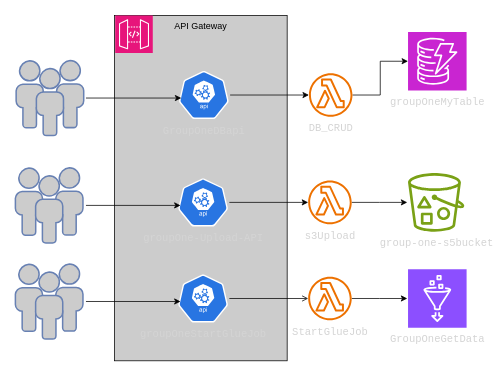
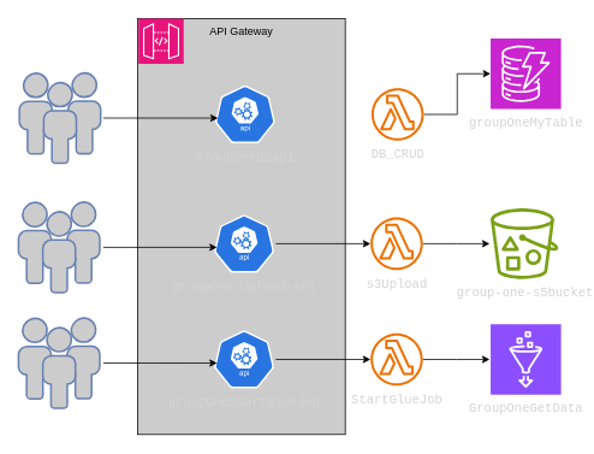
- <mxCell id="4" style="edgeStyle=orthogonalEdgeStyle;rounded=0;orthogonalLoop=1;jettySize=auto;html=1;" edge="1" parent="1" source="5" target="9"><mxGeometry relative="1" as="geometry" /></mxCell>
- <mxCell id="17" style="edgeStyle=orthogonalEdgeStyle;rounded=0;orthogonalLoop=1;jettySize=auto;html=1;endArrow=open;" edge="1" parent="1" source="18" target="22"><mxGeometry relative="1" as="geometry" /></mxCell>
+ <mxCell id="17" style="edgeStyle=orthogonalEdgeStyle;rounded=0;orthogonalLoop=1;jettySize=auto;html=1;" edge="1" parent="1" source="18" target="22"><mxGeometry relative="1" as="geometry" /></mxCell>
